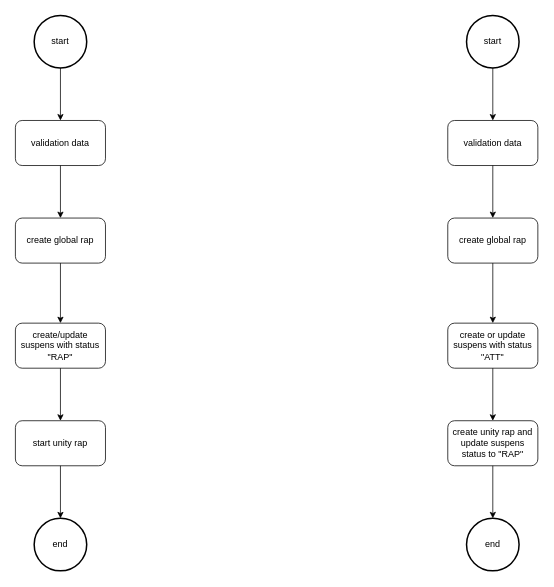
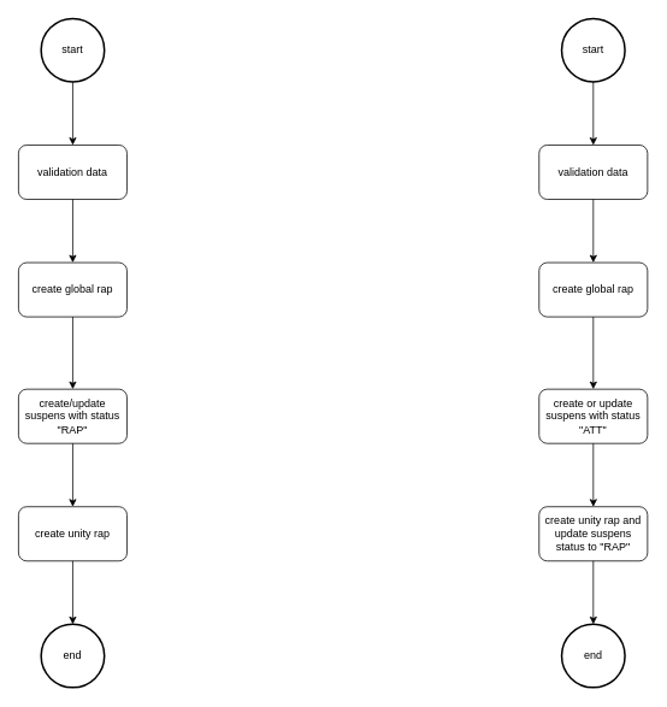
- <mxCell id="7" value="start unity rap" style="rounded=1;whiteSpace=wrap;html=1;" vertex="1" parent="1"><mxGeometry x="20" y="560" width="120" height="60" as="geometry" /></mxCell>
+ <mxCell id="7" value="create unity rap" style="rounded=1;whiteSpace=wrap;html=1;" vertex="1" parent="1"><mxGeometry x="20" y="560" width="120" height="60" as="geometry" /></mxCell>
